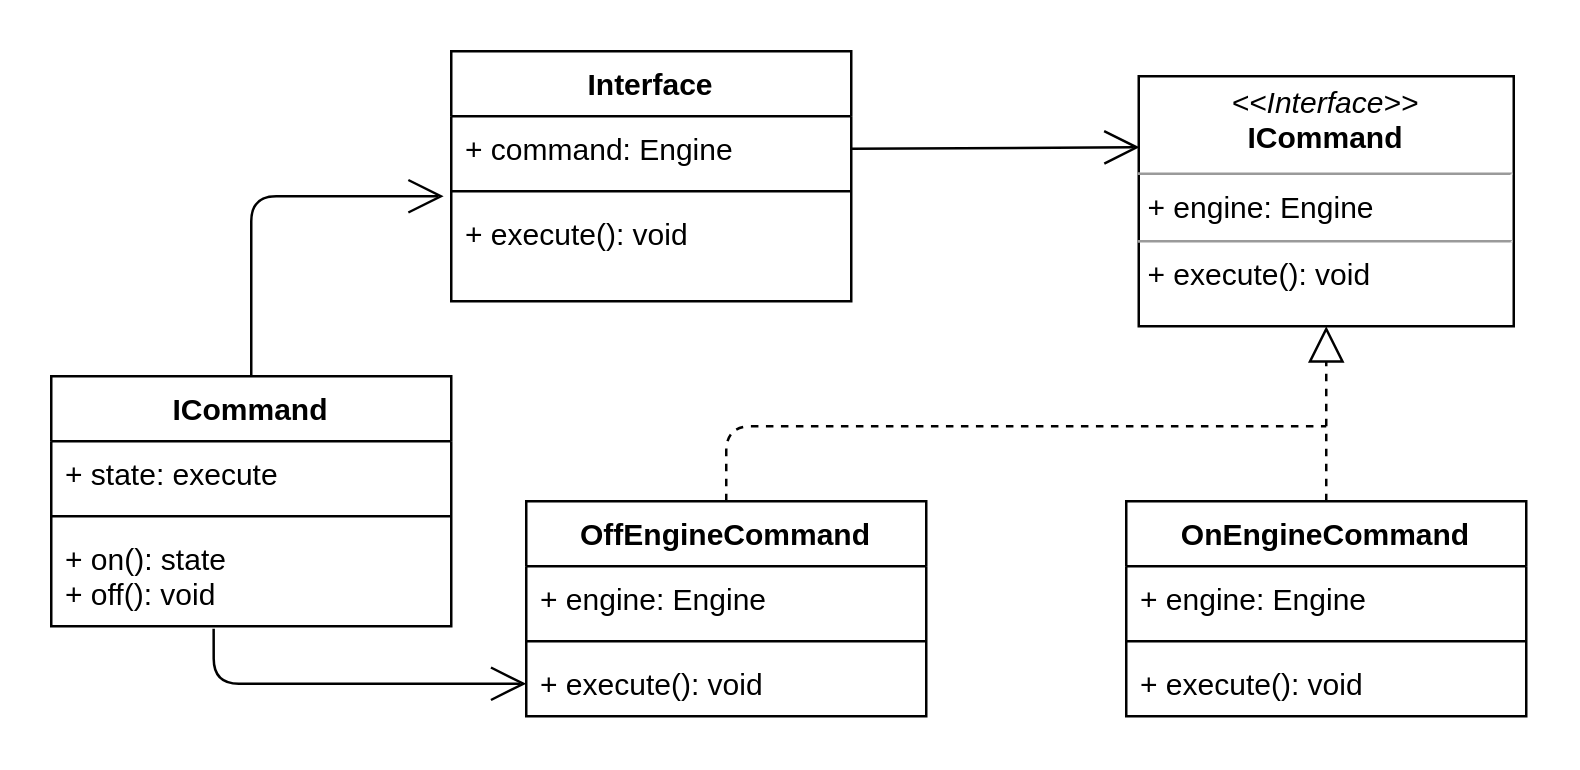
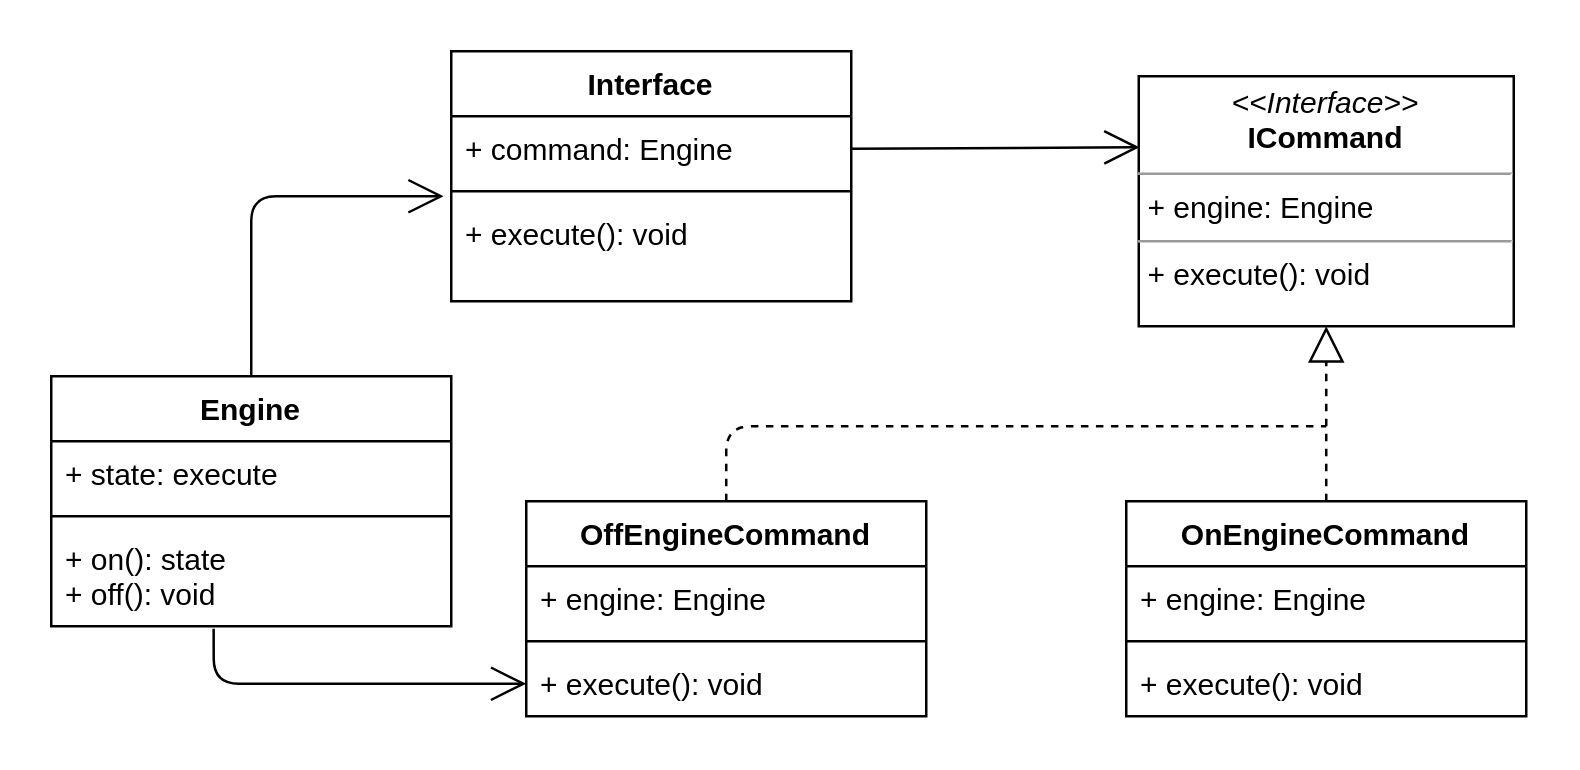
- <mxCell id="18" value="ICommand" style="swimlane;fontStyle=1;align=center;verticalAlign=top;childLayout=stackLayout;horizontal=1;startSize=26;horizontalStack=0;resizeParent=1;resizeParentMax=0;resizeLast=0;collapsible=1;marginBottom=0;" vertex="1" parent="1"><mxGeometry x="20" y="150" width="160" height="100" as="geometry" /></mxCell>
+ <mxCell id="18" value="Engine" style="swimlane;fontStyle=1;align=center;verticalAlign=top;childLayout=stackLayout;horizontal=1;startSize=26;horizontalStack=0;resizeParent=1;resizeParentMax=0;resizeLast=0;collapsible=1;marginBottom=0;" vertex="1" parent="1"><mxGeometry x="20" y="150" width="160" height="100" as="geometry" /></mxCell>
